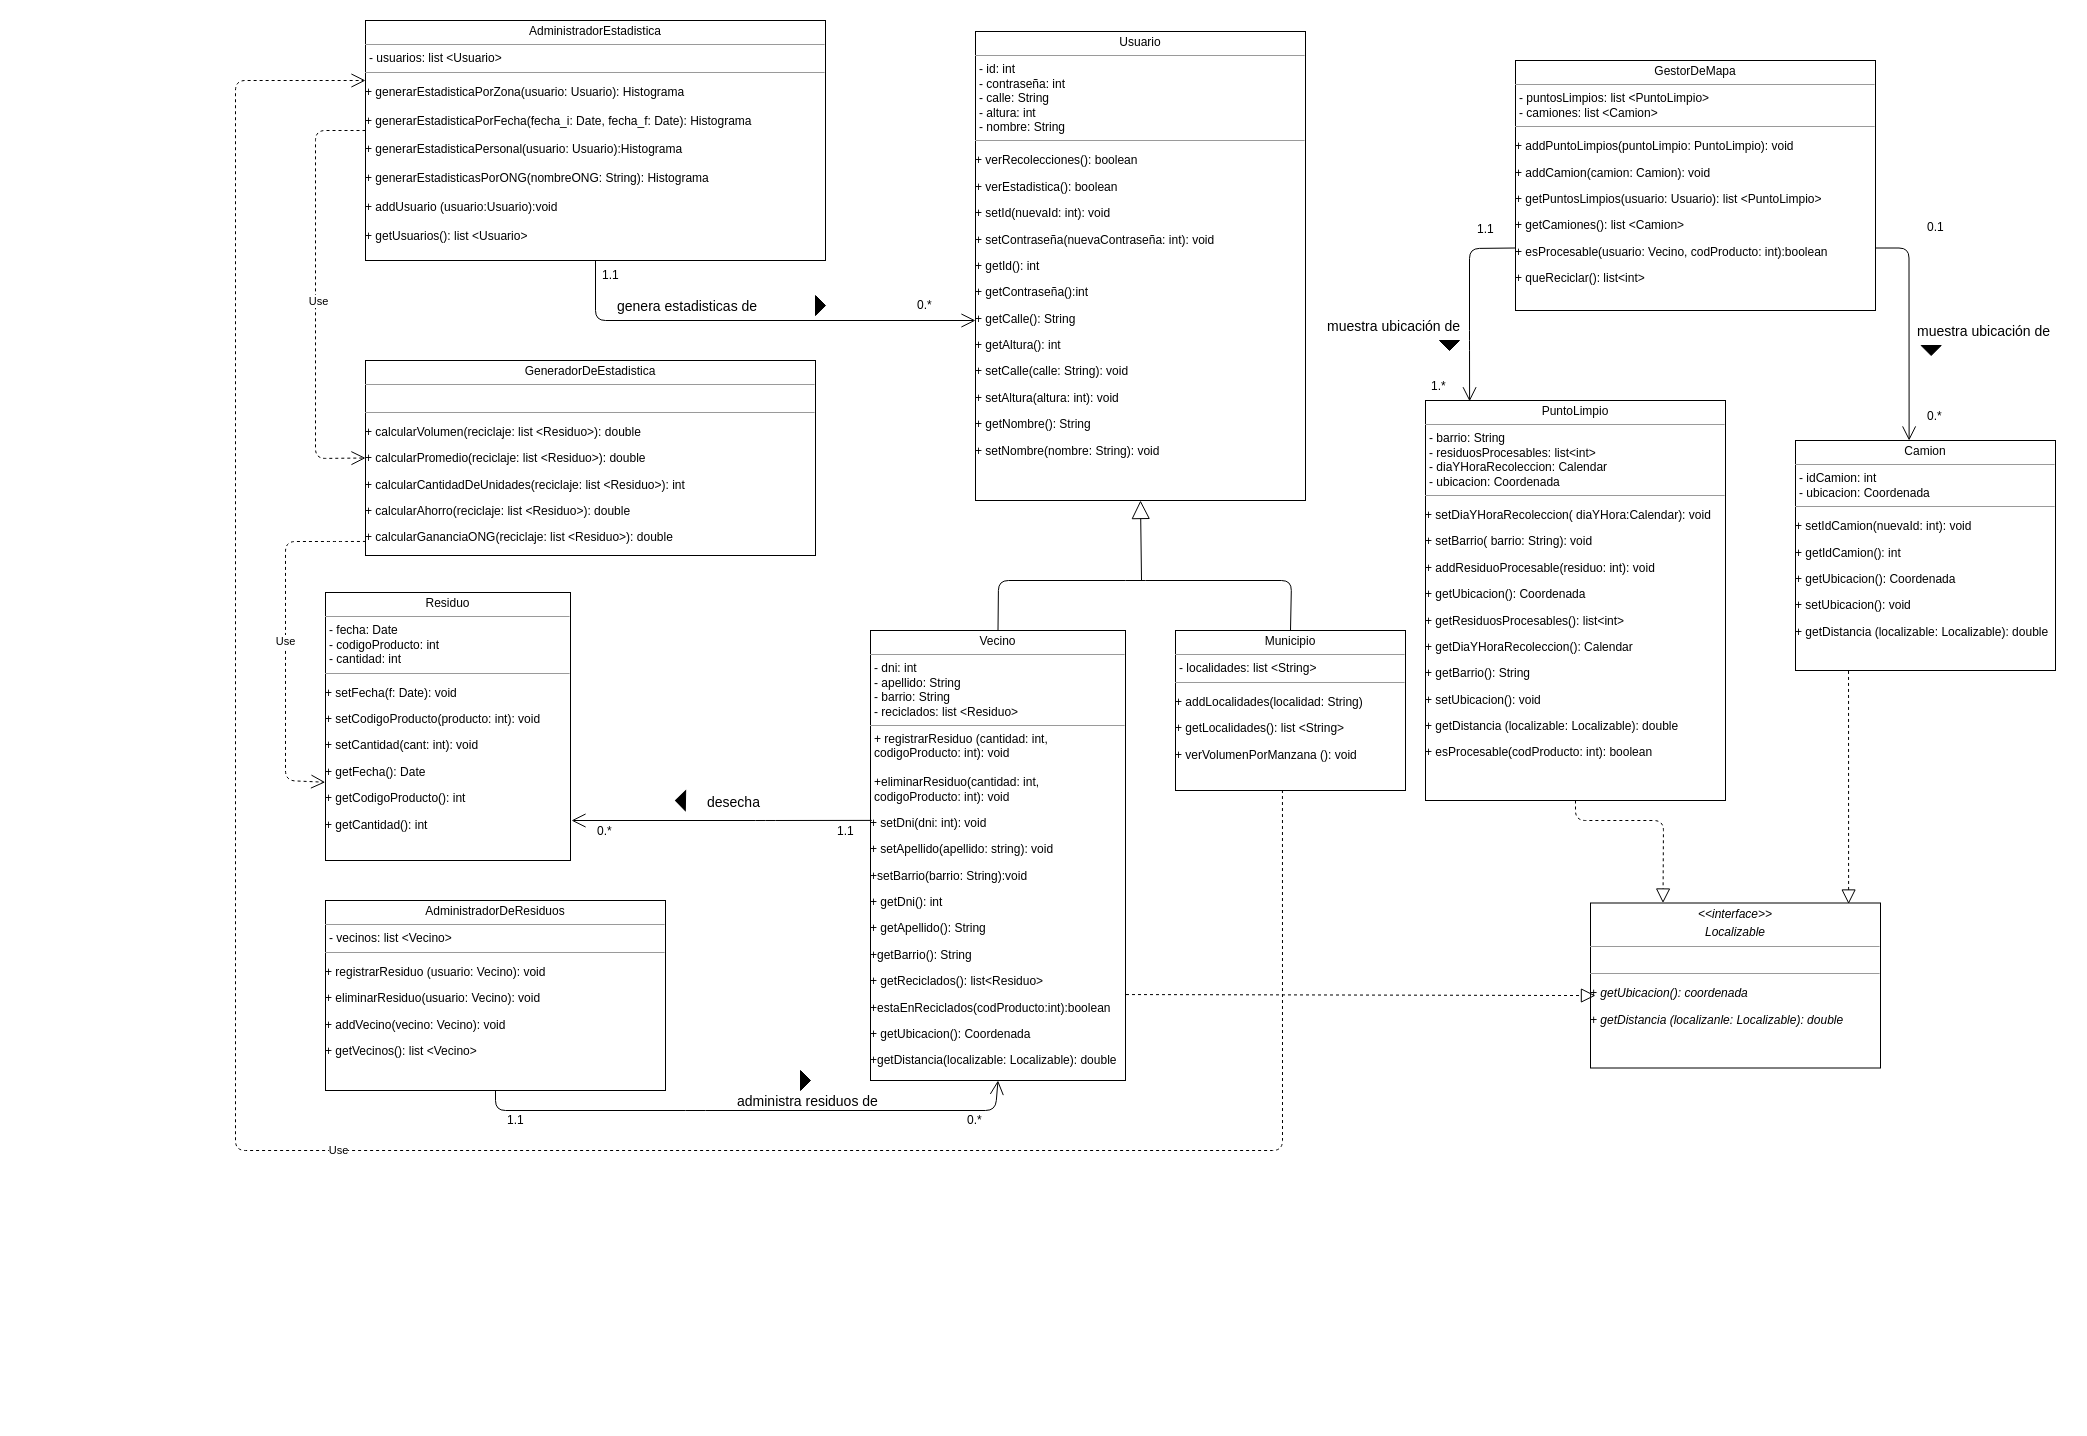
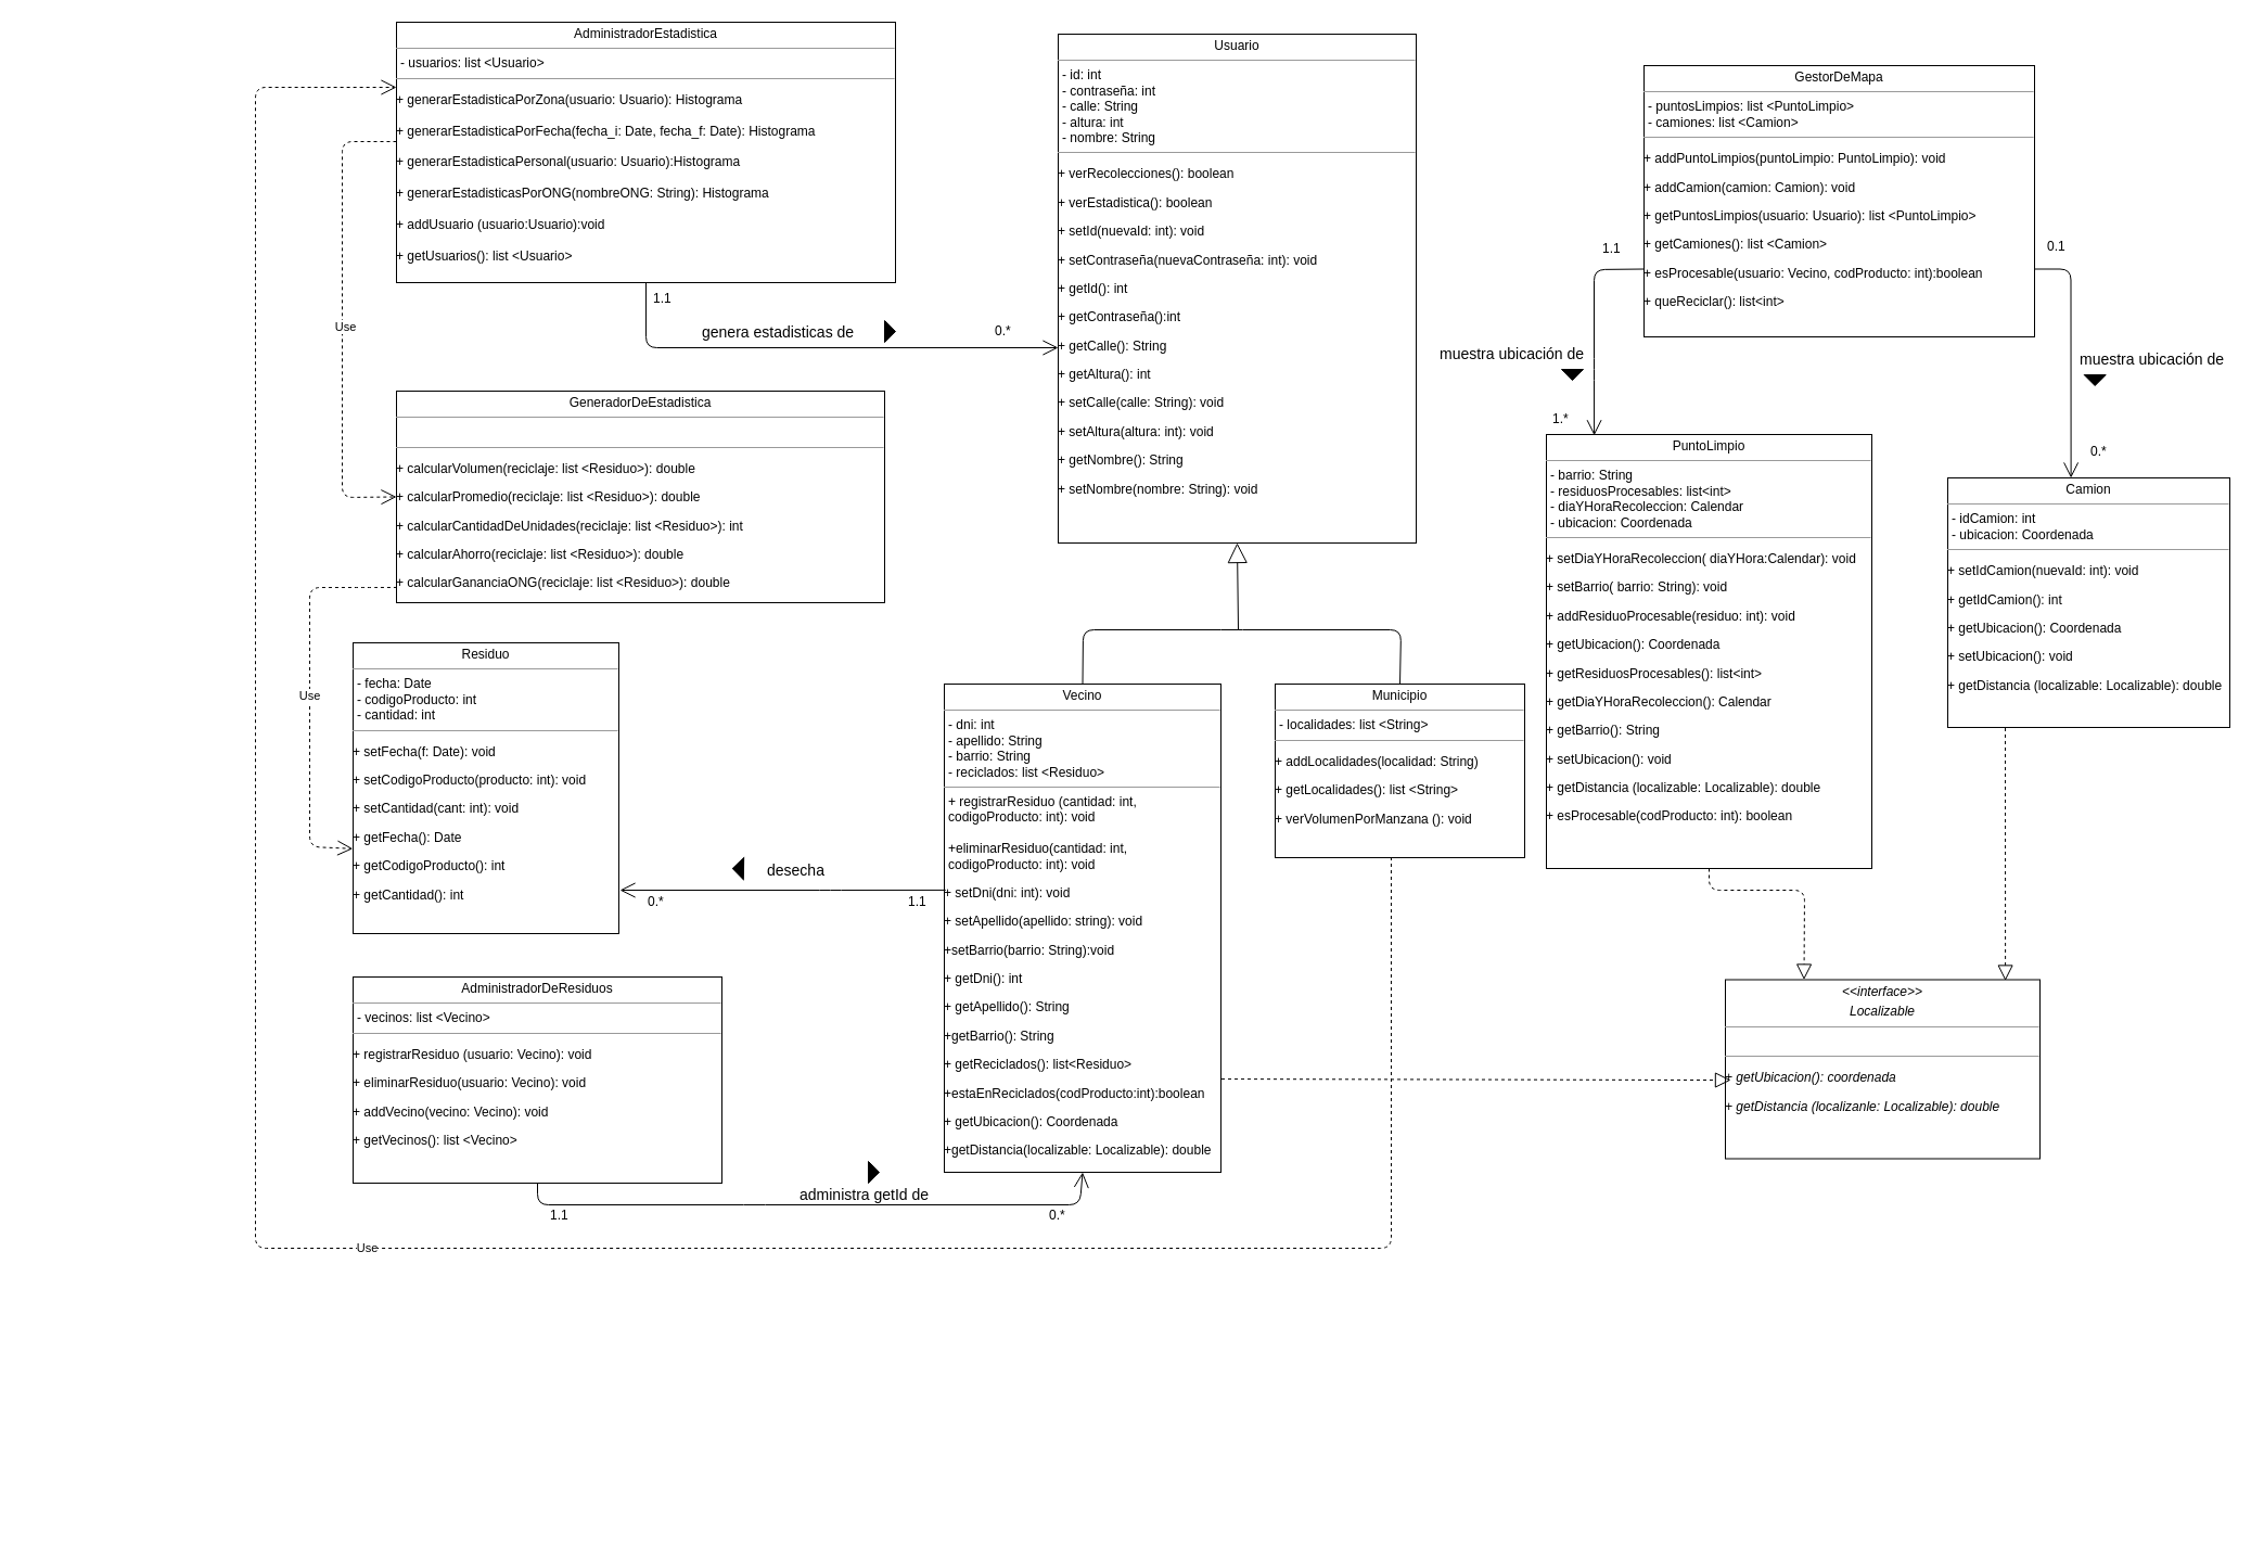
- <mxCell id="23" value="0.1" style="text;html=1;resizable=0;points=[];autosize=1;align=left;verticalAlign=top;spacingTop=-4;" parent="1" vertex="1"><mxGeometry x="1925" y="217" width="30" height="20" as="geometry" /></mxCell>
+ <mxCell id="23" value="0.1" style="text;html=1;resizable=0;points=[];autosize=1;align=left;verticalAlign=top;spacingTop=-4;" parent="1" vertex="1"><mxGeometry x="1885" y="217" width="30" height="20" as="geometry" /></mxCell>
- <mxCell id="33" value="&lt;font style=&quot;font-size: 14px&quot;&gt;genera estadisticas de&lt;/font&gt;" style="text;html=1;resizable=0;points=[];autosize=1;align=left;verticalAlign=top;spacingTop=-4;" parent="1" vertex="1"><mxGeometry x="615" y="295" width="160" height="20" as="geometry" /></mxCell>
+ <mxCell id="33" value="&lt;font style=&quot;font-size: 14px&quot;&gt;genera estadisticas de&lt;/font&gt;" style="text;html=1;resizable=0;points=[];autosize=1;align=left;verticalAlign=top;spacingTop=-4;" parent="1" vertex="1"><mxGeometry x="645" y="295" width="160" height="20" as="geometry" /></mxCell>
- <mxCell id="42" value="&lt;span style=&quot;font-size: 14px&quot;&gt;administra residuos de&lt;/span&gt;" style="text;html=1;resizable=0;points=[];autosize=1;align=left;verticalAlign=top;spacingTop=-4;" parent="1" vertex="1"><mxGeometry x="735" y="1090" width="160" height="20" as="geometry" /></mxCell>
+ <mxCell id="42" value="&lt;span style=&quot;font-size: 14px&quot;&gt;administra getId de&lt;/span&gt;" style="text;html=1;resizable=0;points=[];autosize=1;align=left;verticalAlign=top;spacingTop=-4;" parent="1" vertex="1"><mxGeometry x="735" y="1090" width="160" height="20" as="geometry" /></mxCell>
